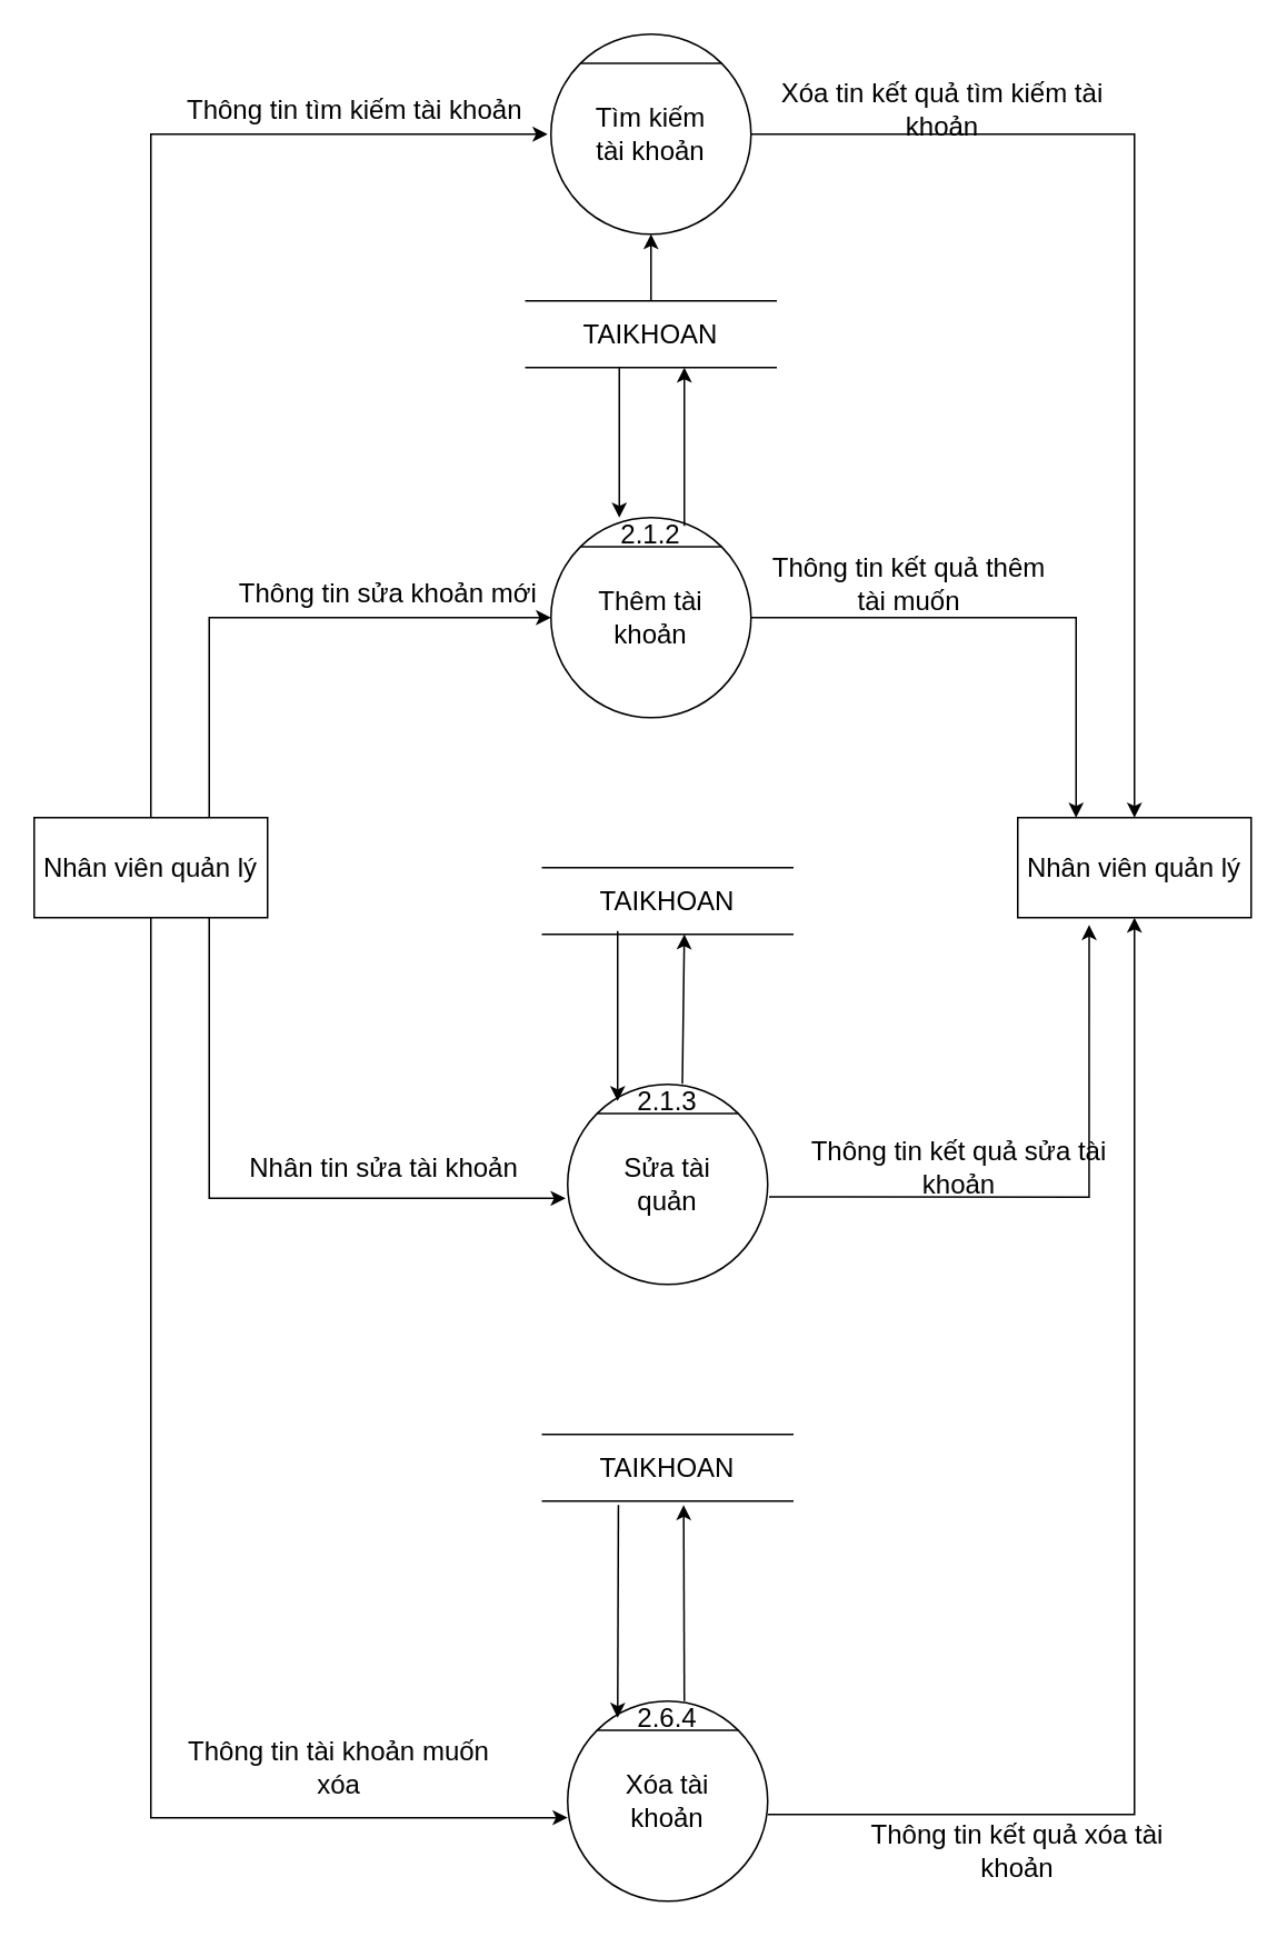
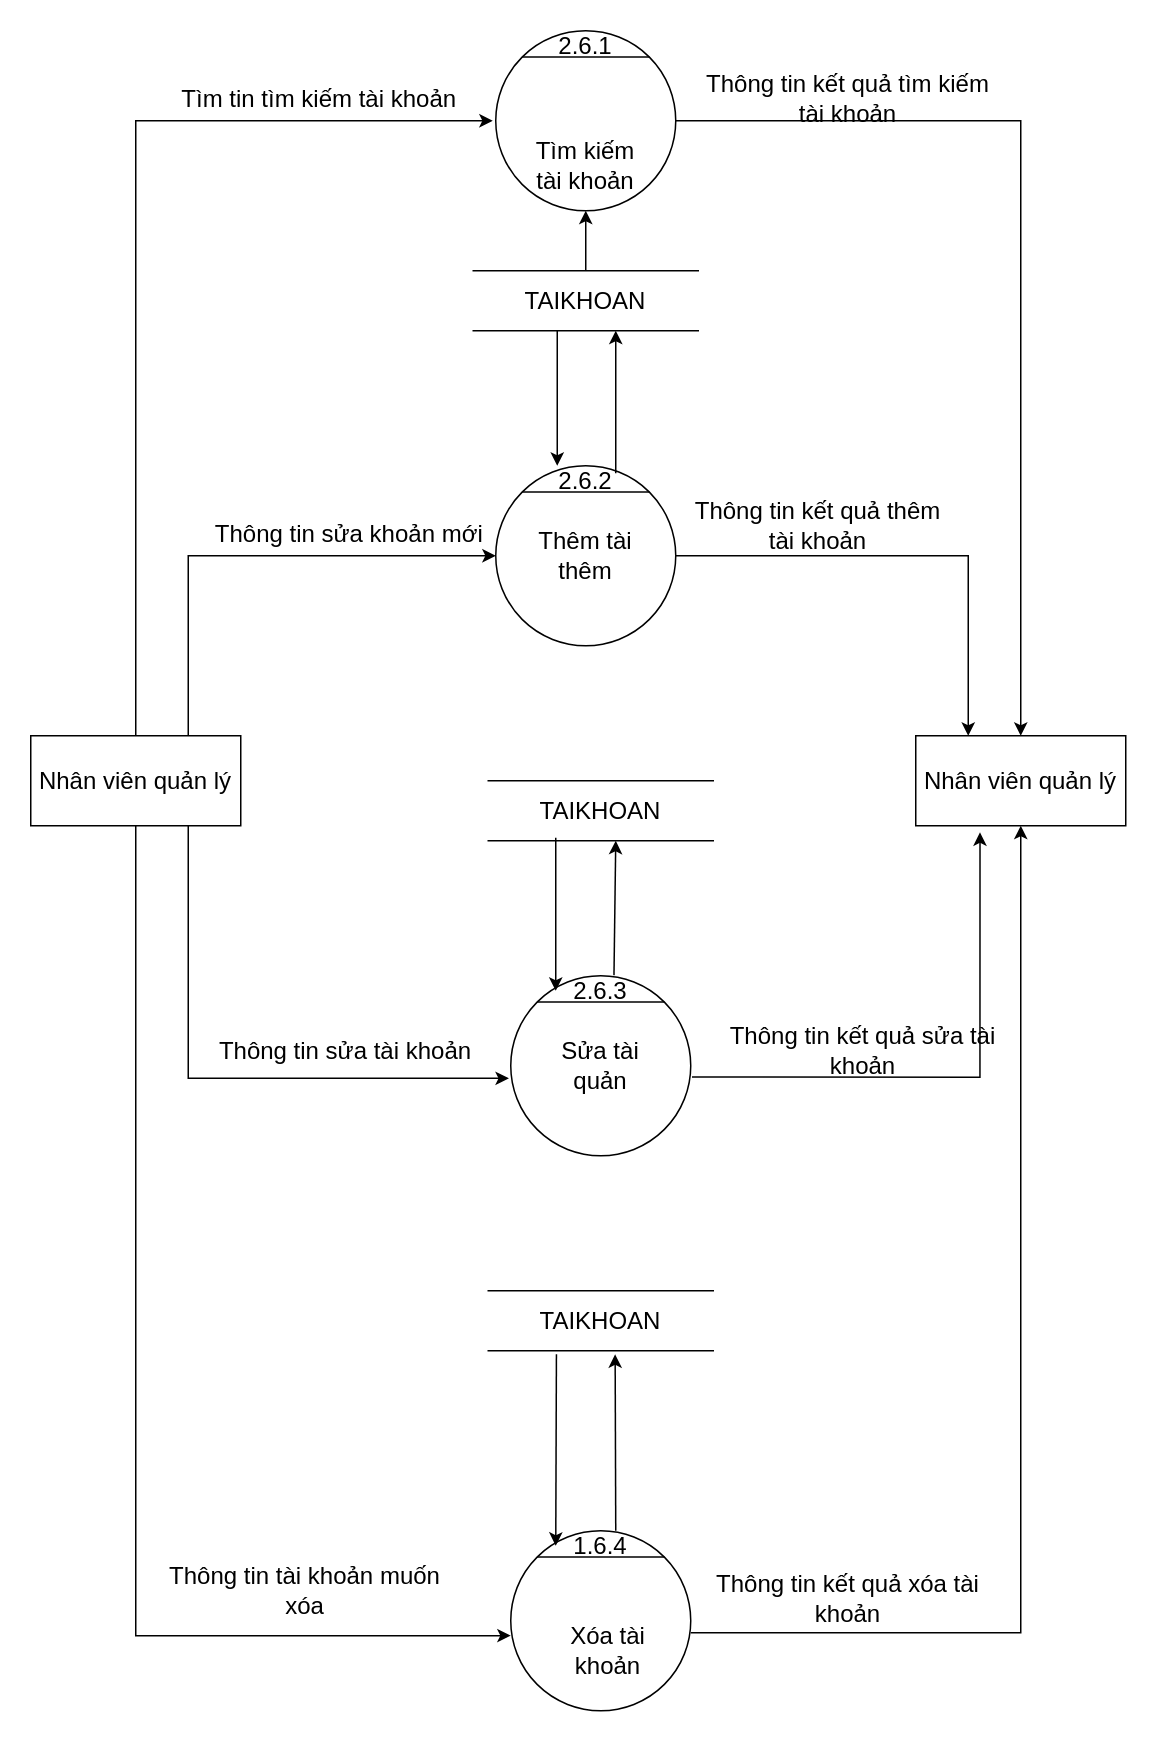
+ <mxCell id="13" value="&lt;font style=&quot;font-size: 16px&quot;&gt;2.6.1&lt;/font&gt;" style="text;html=1;strokeColor=none;fillColor=none;align=center;verticalAlign=middle;whiteSpace=wrap;rounded=0;" parent="1" vertex="1"><mxGeometry x="360" y="20" width="60" height="20" as="geometry" /></mxCell>
- <mxCell id="21" value="Thông tin tìm kiếm tài khoản" style="text;html=1;strokeColor=none;fillColor=none;align=center;verticalAlign=middle;whiteSpace=wrap;rounded=0;fontSize=16;" parent="1" vertex="1"><mxGeometry x="100" y="50" width="225" height="30" as="geometry" /></mxCell>
+ <mxCell id="21" value="Tìm tin tìm kiếm tài khoản" style="text;html=1;strokeColor=none;fillColor=none;align=center;verticalAlign=middle;whiteSpace=wrap;rounded=0;fontSize=16;" parent="1" vertex="1"><mxGeometry x="100" y="50" width="225" height="30" as="geometry" /></mxCell>
- <mxCell id="22" value="Xóa tin kết quả tìm kiếm tài khoản" style="text;html=1;strokeColor=none;fillColor=none;align=center;verticalAlign=middle;whiteSpace=wrap;rounded=0;fontSize=16;" parent="1" vertex="1"><mxGeometry x="460" y="50" width="210" height="30" as="geometry" /></mxCell>
+ <mxCell id="22" value="Thông tin kết quả tìm kiếm tài khoản" style="text;html=1;strokeColor=none;fillColor=none;align=center;verticalAlign=middle;whiteSpace=wrap;rounded=0;fontSize=16;" parent="1" vertex="1"><mxGeometry x="460" y="50" width="210" height="30" as="geometry" /></mxCell>
- <mxCell id="4" value="Tìm kiếm tài khoản" style="text;html=1;strokeColor=none;fillColor=none;align=center;verticalAlign=middle;whiteSpace=wrap;rounded=0;fontSize=16;" parent="1" vertex="1"><mxGeometry x="350" y="65" width="80" height="30" as="geometry" /></mxCell>
+ <mxCell id="4" value="Tìm kiếm tài khoản" style="text;html=1;strokeColor=none;fillColor=none;align=center;verticalAlign=middle;whiteSpace=wrap;rounded=0;fontSize=16;" parent="1" vertex="1"><mxGeometry x="350" y="95" width="80" height="30" as="geometry" /></mxCell>
- <mxCell id="14" value="&lt;font style=&quot;font-size: 16px&quot;&gt;2.1.2&lt;/font&gt;" style="text;html=1;strokeColor=none;fillColor=none;align=center;verticalAlign=middle;whiteSpace=wrap;rounded=0;" parent="1" vertex="1"><mxGeometry x="370" y="310" width="40" height="20" as="geometry" /></mxCell>
+ <mxCell id="14" value="&lt;font style=&quot;font-size: 16px&quot;&gt;2.6.2&lt;/font&gt;" style="text;html=1;strokeColor=none;fillColor=none;align=center;verticalAlign=middle;whiteSpace=wrap;rounded=0;" parent="1" vertex="1"><mxGeometry x="370" y="310" width="40" height="20" as="geometry" /></mxCell>
- <mxCell id="29" value="Thông tin kết quả thêm tài muốn" style="text;html=1;strokeColor=none;fillColor=none;align=center;verticalAlign=middle;whiteSpace=wrap;rounded=0;fontSize=16;" parent="1" vertex="1"><mxGeometry x="460" y="330" width="170" height="40" as="geometry" /></mxCell>
+ <mxCell id="29" value="Thông tin kết quả thêm tài khoản" style="text;html=1;strokeColor=none;fillColor=none;align=center;verticalAlign=middle;whiteSpace=wrap;rounded=0;fontSize=16;" parent="1" vertex="1"><mxGeometry x="460" y="330" width="170" height="40" as="geometry" /></mxCell>
- <mxCell id="7" value="&lt;font style=&quot;font-size: 16px&quot;&gt;Thêm tài khoản&lt;/font&gt;" style="text;html=1;strokeColor=none;fillColor=none;align=center;verticalAlign=middle;whiteSpace=wrap;rounded=0;fontSize=16;" parent="1" vertex="1"><mxGeometry x="350" y="355" width="80" height="30" as="geometry" /></mxCell>
+ <mxCell id="7" value="&lt;font style=&quot;font-size: 16px&quot;&gt;Thêm tài thêm&lt;/font&gt;" style="text;html=1;strokeColor=none;fillColor=none;align=center;verticalAlign=middle;whiteSpace=wrap;rounded=0;fontSize=16;" parent="1" vertex="1"><mxGeometry x="350" y="355" width="80" height="30" as="geometry" /></mxCell>
- <mxCell id="15" value="&lt;font style=&quot;font-size: 16px&quot;&gt;2.1.3&lt;/font&gt;" style="text;html=1;strokeColor=none;fillColor=none;align=center;verticalAlign=middle;whiteSpace=wrap;rounded=0;" parent="1" vertex="1"><mxGeometry x="370" y="650" width="60" height="20" as="geometry" /></mxCell>
+ <mxCell id="15" value="&lt;font style=&quot;font-size: 16px&quot;&gt;2.6.3&lt;/font&gt;" style="text;html=1;strokeColor=none;fillColor=none;align=center;verticalAlign=middle;whiteSpace=wrap;rounded=0;" parent="1" vertex="1"><mxGeometry x="370" y="650" width="60" height="20" as="geometry" /></mxCell>
- <mxCell id="31" value="Nhân tin sửa tài khoản" style="text;html=1;strokeColor=none;fillColor=none;align=center;verticalAlign=middle;whiteSpace=wrap;rounded=0;fontSize=16;" parent="1" vertex="1"><mxGeometry x="135" y="685" width="190" height="30" as="geometry" /></mxCell>
+ <mxCell id="31" value="Thông tin sửa tài khoản" style="text;html=1;strokeColor=none;fillColor=none;align=center;verticalAlign=middle;whiteSpace=wrap;rounded=0;fontSize=16;" parent="1" vertex="1"><mxGeometry x="135" y="685" width="190" height="30" as="geometry" /></mxCell>
- <mxCell id="36" value="&lt;font style=&quot;font-size: 16px&quot;&gt;2.6.4&lt;/font&gt;" style="text;html=1;strokeColor=none;fillColor=none;align=center;verticalAlign=middle;whiteSpace=wrap;rounded=0;" parent="1" vertex="1"><mxGeometry x="380" y="1020" width="40" height="20" as="geometry" /></mxCell>
+ <mxCell id="36" value="&lt;font style=&quot;font-size: 16px&quot;&gt;1.6.4&lt;/font&gt;" style="text;html=1;strokeColor=none;fillColor=none;align=center;verticalAlign=middle;whiteSpace=wrap;rounded=0;" parent="1" vertex="1"><mxGeometry x="380" y="1020" width="40" height="20" as="geometry" /></mxCell>
- <mxCell id="35" value="&lt;font style=&quot;font-size: 16px&quot;&gt;Xóa tài khoản&lt;/font&gt;" style="text;html=1;strokeColor=none;fillColor=none;align=center;verticalAlign=middle;whiteSpace=wrap;rounded=0;fontSize=16;" parent="1" vertex="1"><mxGeometry x="360" y="1065" width="80" height="30" as="geometry" /></mxCell>
+ <mxCell id="35" value="&lt;font style=&quot;font-size: 16px&quot;&gt;Xóa tài khoản&lt;/font&gt;" style="text;html=1;strokeColor=none;fillColor=none;align=center;verticalAlign=middle;whiteSpace=wrap;rounded=0;fontSize=16;" parent="1" vertex="1"><mxGeometry x="365" y="1085" width="80" height="30" as="geometry" /></mxCell>
- <mxCell id="45" value="Thông tin kết quả xóa tài khoản" style="text;html=1;strokeColor=none;fillColor=none;align=center;verticalAlign=middle;whiteSpace=wrap;rounded=0;fontSize=16;" parent="1" vertex="1"><mxGeometry x="520" y="1085" width="180" height="50" as="geometry" /></mxCell>
+ <mxCell id="45" value="Thông tin kết quả xóa tài khoản" style="text;html=1;strokeColor=none;fillColor=none;align=center;verticalAlign=middle;whiteSpace=wrap;rounded=0;fontSize=16;" parent="1" vertex="1"><mxGeometry x="475" y="1040" width="180" height="50" as="geometry" /></mxCell>
